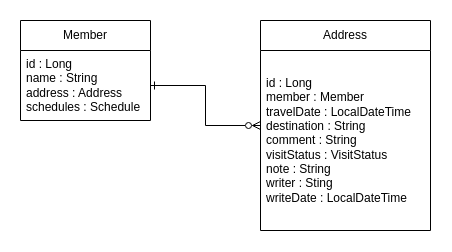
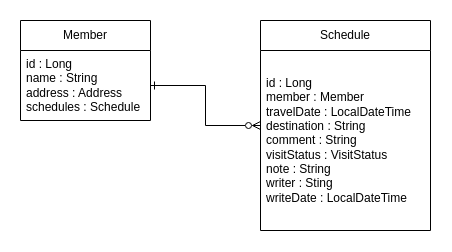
- <mxCell id="4" value="Address" style="swimlane;fontStyle=0;childLayout=stackLayout;horizontal=1;startSize=30;horizontalStack=0;resizeParent=1;resizeParentMax=0;resizeLast=0;collapsible=1;marginBottom=0;whiteSpace=wrap;html=1;" parent="1" vertex="1"><mxGeometry x="260" y="20" width="170" height="210" as="geometry" /></mxCell>
+ <mxCell id="4" value="Schedule" style="swimlane;fontStyle=0;childLayout=stackLayout;horizontal=1;startSize=30;horizontalStack=0;resizeParent=1;resizeParentMax=0;resizeLast=0;collapsible=1;marginBottom=0;whiteSpace=wrap;html=1;" parent="1" vertex="1"><mxGeometry x="260" y="20" width="170" height="210" as="geometry" /></mxCell>
